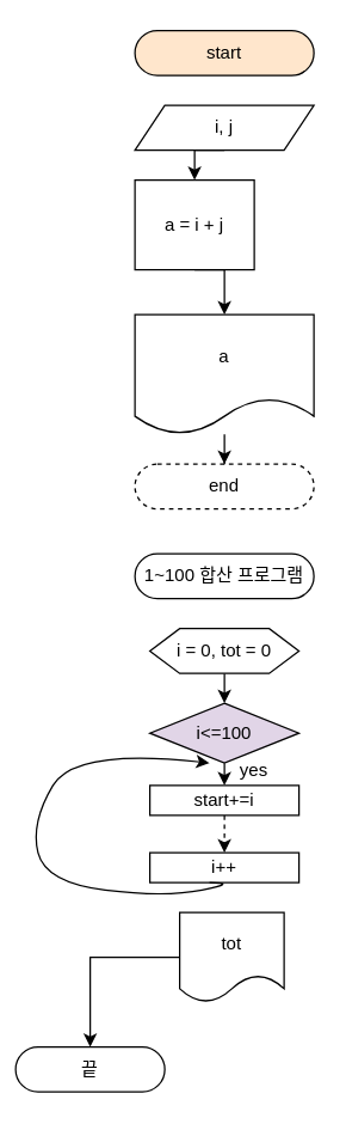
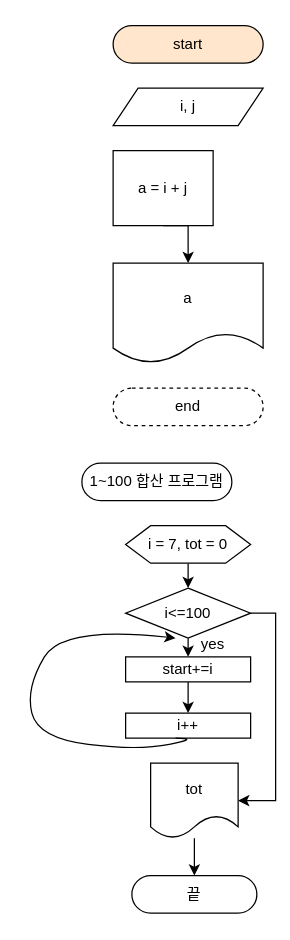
- <mxCell id="4" style="edgeStyle=orthogonalEdgeStyle;rounded=0;orthogonalLoop=1;jettySize=auto;html=1;exitX=0.5;exitY=1;exitDx=0;exitDy=0;entryX=0.5;entryY=0;entryDx=0;entryDy=0;" edge="1" parent="1" source="5" target="7"><mxGeometry relative="1" as="geometry" /></mxCell>
- <mxCell id="8" value="" style="edgeStyle=orthogonalEdgeStyle;rounded=0;orthogonalLoop=1;jettySize=auto;html=1;" edge="1" parent="1" source="9" target="3"><mxGeometry relative="1" as="geometry" /></mxCell>
- <mxCell id="10" value="1~100 합산 프로그램" style="rounded=1;whiteSpace=wrap;html=1;arcSize=50;" vertex="1" parent="1"><mxGeometry x="90" y="370" width="120" height="30" as="geometry" /></mxCell>
+ <mxCell id="10" value="1~100 합산 프로그램" style="rounded=1;whiteSpace=wrap;html=1;arcSize=50;" vertex="1" parent="1"><mxGeometry x="65" y="370" width="120" height="30" as="geometry" /></mxCell>
- <mxCell id="13" value="i = 0, tot = 0" style="shape=hexagon;perimeter=hexagonPerimeter2;whiteSpace=wrap;html=1;fixedSize=1;" vertex="1" parent="1"><mxGeometry x="100" y="420" width="100" height="30" as="geometry" /></mxCell>
+ <mxCell id="13" value="i = 7, tot = 0" style="shape=hexagon;perimeter=hexagonPerimeter2;whiteSpace=wrap;html=1;fixedSize=1;" vertex="1" parent="1"><mxGeometry x="100" y="420" width="100" height="30" as="geometry" /></mxCell>
- <mxCell id="16" value="i&amp;lt;=100" style="rhombus;whiteSpace=wrap;html=1;fillColor=#e1d5e7;" vertex="1" parent="1"><mxGeometry x="100" y="470" width="100" height="40" as="geometry" /></mxCell>
+ <mxCell id="16" value="i&amp;lt;=100" style="rhombus;whiteSpace=wrap;html=1;" vertex="1" parent="1"><mxGeometry x="100" y="470" width="100" height="40" as="geometry" /></mxCell>
- <mxCell id="17" style="edgeStyle=orthogonalEdgeStyle;rounded=0;orthogonalLoop=1;jettySize=auto;html=1;exitX=0.5;exitY=1;exitDx=0;exitDy=0;entryX=0.5;entryY=0;entryDx=0;entryDy=0;dashed=1;" edge="1" parent="1" source="18" target="19"><mxGeometry relative="1" as="geometry" /></mxCell>
+ <mxCell id="17" style="edgeStyle=orthogonalEdgeStyle;rounded=0;orthogonalLoop=1;jettySize=auto;html=1;exitX=0.5;exitY=1;exitDx=0;exitDy=0;entryX=0.5;entryY=0;entryDx=0;entryDy=0;" edge="1" parent="1" source="18" target="19"><mxGeometry relative="1" as="geometry" /></mxCell>
+ <mxCell id="15" style="edgeStyle=orthogonalEdgeStyle;rounded=0;orthogonalLoop=1;jettySize=auto;html=1;exitX=1;exitY=0.5;exitDx=0;exitDy=0;entryX=1;entryY=0.5;entryDx=0;entryDy=0;" edge="1" parent="1" source="16" target="22"><mxGeometry relative="1" as="geometry" /></mxCell>
- <mxCell id="11" value="끝" style="rounded=1;whiteSpace=wrap;html=1;arcSize=50;" vertex="1" parent="1"><mxGeometry x="10" y="700" width="100" height="30" as="geometry" /></mxCell>
+ <mxCell id="11" value="끝" style="rounded=1;whiteSpace=wrap;html=1;arcSize=50;" vertex="1" parent="1"><mxGeometry x="105" y="700" width="100" height="30" as="geometry" /></mxCell>
